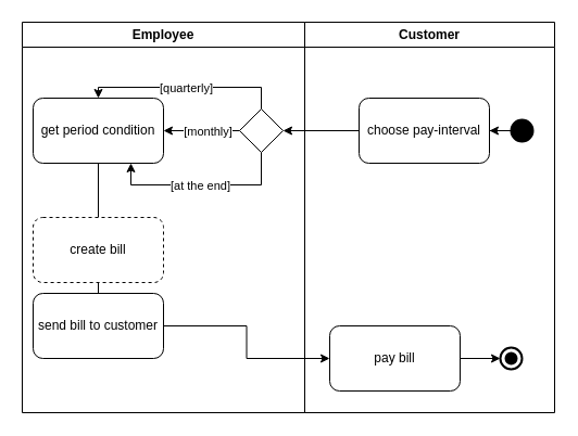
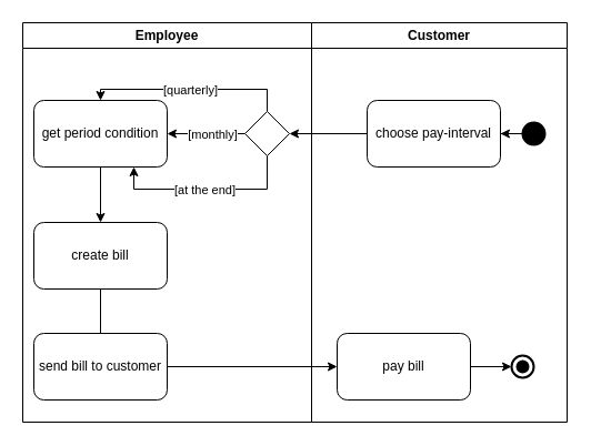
- <mxCell id="17" value="" style="edgeStyle=orthogonalEdgeStyle;rounded=0;orthogonalLoop=1;jettySize=auto;html=1;endArrow=none;" edge="1" parent="9" source="18" target="20"><mxGeometry relative="1" as="geometry" /></mxCell>
+ <mxCell id="17" value="" style="edgeStyle=orthogonalEdgeStyle;rounded=0;orthogonalLoop=1;jettySize=auto;html=1;" edge="1" parent="9" source="18" target="20"><mxGeometry relative="1" as="geometry" /></mxCell>
- <mxCell id="20" value="create bill" style="whiteSpace=wrap;html=1;rounded=1;dashed=1;" vertex="1" parent="9"><mxGeometry x="10" y="180" width="120" height="60" as="geometry" /></mxCell>
+ <mxCell id="20" value="create bill" style="whiteSpace=wrap;html=1;rounded=1;" vertex="1" parent="9"><mxGeometry x="10" y="180" width="120" height="60" as="geometry" /></mxCell>
- <mxCell id="21" value="send bill to customer" style="whiteSpace=wrap;html=1;rounded=1;" vertex="1" parent="9"><mxGeometry x="10" y="250" width="120" height="60" as="geometry" /></mxCell>
+ <mxCell id="21" value="send bill to customer" style="whiteSpace=wrap;html=1;rounded=1;" vertex="1" parent="9"><mxGeometry x="10" y="280" width="120" height="60" as="geometry" /></mxCell>
